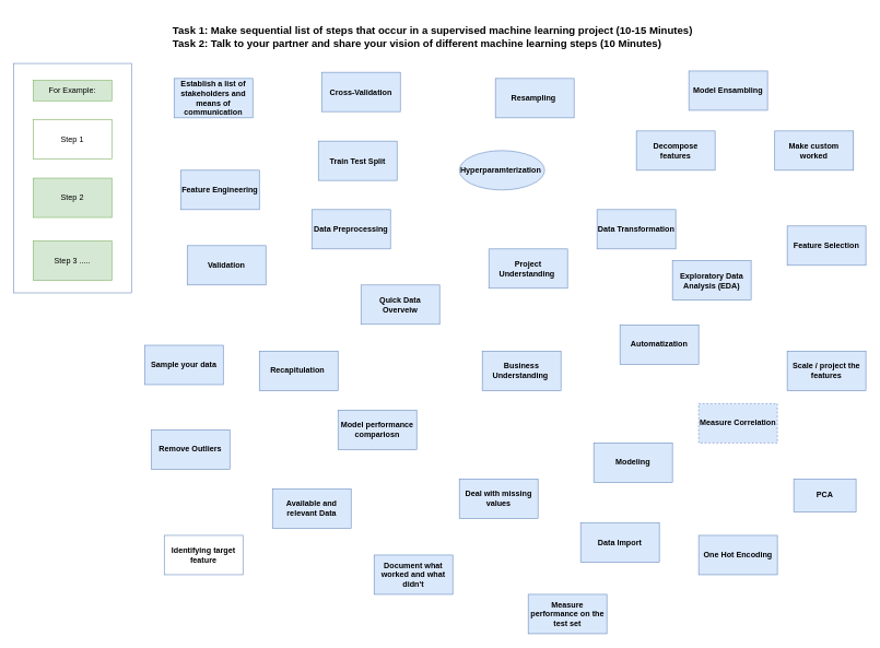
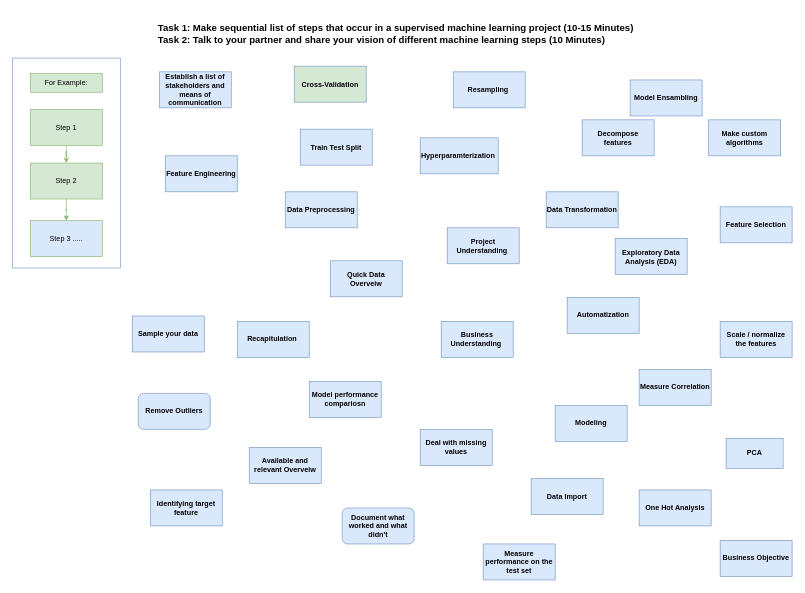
- <mxCell id="38" value="Model Ensambling" style="rounded=0;whiteSpace=wrap;html=1;fillColor=#dae8fc;fontStyle=1;strokeColor=#6c8ebf;" parent="1" vertex="1"><mxGeometry x="1050" y="107.5" width="120" height="60" as="geometry" /></mxCell>
+ <mxCell id="38" value="Model Ensambling" style="rounded=0;whiteSpace=wrap;html=1;fillColor=#dae8fc;fontStyle=1;strokeColor=#6c8ebf;" parent="1" vertex="1"><mxGeometry x="1050" y="132.5" width="120" height="60" as="geometry" /></mxCell>
- <mxCell id="43" value="Cross-Validation" style="rounded=0;whiteSpace=wrap;html=1;fontStyle=1;fillColor=#dae8fc;strokeColor=#6c8ebf;" vertex="1" parent="1"><mxGeometry x="490" y="109.5" width="120" height="60" as="geometry" /></mxCell>
+ <mxCell id="43" value="Cross-Validation" style="rounded=0;whiteSpace=wrap;html=1;fontStyle=1;fillColor=#d5e8d4;strokeColor=#6c8ebf;" vertex="1" parent="1"><mxGeometry x="490" y="109.5" width="120" height="60" as="geometry" /></mxCell>
- <mxCell id="23" value="Step 1" style="rounded=0;whiteSpace=wrap;html=1;fillColor=#ffffff;strokeColor=#82b366;fontStyle=0;" parent="1" vertex="1"><mxGeometry x="50" y="182" width="120" height="60" as="geometry" /></mxCell>
+ <mxCell id="23" value="Step 1" style="rounded=0;whiteSpace=wrap;html=1;fillColor=#d5e8d4;strokeColor=#82b366;fontStyle=0" parent="1" vertex="1"><mxGeometry x="50" y="182" width="120" height="60" as="geometry" /></mxCell>
- <mxCell id="35" value="Make custom worked" style="rounded=0;whiteSpace=wrap;html=1;fillColor=#dae8fc;strokeColor=#6c8ebf;fontStyle=1" parent="1" vertex="1"><mxGeometry x="1181" y="199" width="120" height="60" as="geometry" /></mxCell>
+ <mxCell id="35" value="Make custom algorithms" style="rounded=0;whiteSpace=wrap;html=1;fillColor=#dae8fc;strokeColor=#6c8ebf;fontStyle=1" parent="1" vertex="1"><mxGeometry x="1181" y="199" width="120" height="60" as="geometry" /></mxCell>
- <mxCell id="5" value="Train Test Split" style="rounded=0;whiteSpace=wrap;html=1;fontStyle=1;fillColor=#dae8fc;strokeColor=#6c8ebf;" parent="1" vertex="1"><mxGeometry x="485" y="214.5" width="120" height="60" as="geometry" /></mxCell>
+ <mxCell id="5" value="Train Test Split" style="rounded=0;whiteSpace=wrap;html=1;fontStyle=1;fillColor=#dae8fc;strokeColor=#6c8ebf;" parent="1" vertex="1"><mxGeometry x="500" y="214.5" width="120" height="60" as="geometry" /></mxCell>
+ <mxCell id="22" style="edgeStyle=orthogonalEdgeStyle;rounded=0;orthogonalLoop=1;jettySize=auto;html=1;entryX=0.5;entryY=0;entryDx=0;entryDy=0;fillColor=#d5e8d4;strokeColor=#82b366;fontStyle=0" parent="1" source="23" target="25" edge="1"><mxGeometry relative="1" as="geometry" /></mxCell>
- <mxCell id="9" value="Hyperparamterization&amp;nbsp;&lt;br&gt;" style="ellipse;whiteSpace=wrap;html=1;fontStyle=1;fillColor=#dae8fc;strokeColor=#6c8ebf;" parent="1" vertex="1"><mxGeometry x="700" y="229" width="130" height="60" as="geometry" /></mxCell>
+ <mxCell id="9" value="Hyperparamterization&amp;nbsp;&lt;br&gt;" style="rounded=0;whiteSpace=wrap;html=1;fontStyle=1;fillColor=#dae8fc;strokeColor=#6c8ebf;" parent="1" vertex="1"><mxGeometry x="700" y="229" width="130" height="60" as="geometry" /></mxCell>
+ <mxCell id="24" style="edgeStyle=orthogonalEdgeStyle;rounded=0;orthogonalLoop=1;jettySize=auto;html=1;fillColor=#d5e8d4;strokeColor=#82b366;fontStyle=0" parent="1" source="25" target="26" edge="1"><mxGeometry relative="1" as="geometry" /></mxCell>
- <mxCell id="26" value="Step 3 ....." style="rounded=0;whiteSpace=wrap;html=1;fillColor=#d5e8d4;strokeColor=#82b366;fontStyle=0" parent="1" vertex="1"><mxGeometry x="50" y="367" width="120" height="60" as="geometry" /></mxCell>
+ <mxCell id="26" value="Step 3 ....." style="rounded=0;whiteSpace=wrap;html=1;fillColor=#dae8fc;strokeColor=#82b366;fontStyle=0;" parent="1" vertex="1"><mxGeometry x="50" y="367" width="120" height="60" as="geometry" /></mxCell>
- <mxCell id="14" value="Validation" style="rounded=0;whiteSpace=wrap;html=1;fontStyle=1;fillColor=#dae8fc;strokeColor=#6c8ebf;" parent="1" vertex="1"><mxGeometry x="285" y="374" width="120" height="60" as="geometry" /></mxCell>
- <mxCell id="37" value="Scale / project the features" style="rounded=0;whiteSpace=wrap;html=1;fillColor=#dae8fc;strokeColor=#6c8ebf;fontStyle=1" parent="1" vertex="1"><mxGeometry x="1200" y="535" width="120" height="60" as="geometry" /></mxCell>
+ <mxCell id="37" value="Scale / normalize the features" style="rounded=0;whiteSpace=wrap;html=1;fillColor=#dae8fc;strokeColor=#6c8ebf;fontStyle=1" parent="1" vertex="1"><mxGeometry x="1200" y="535" width="120" height="60" as="geometry" /></mxCell>
- <mxCell id="32" value="Measure Correlation" style="rounded=0;whiteSpace=wrap;html=1;fillColor=#dae8fc;fontStyle=1;strokeColor=#6c8ebf;dashed=1;" parent="1" vertex="1"><mxGeometry x="1065" y="615" width="120" height="60" as="geometry" /></mxCell>
+ <mxCell id="32" value="Measure Correlation" style="rounded=0;whiteSpace=wrap;html=1;fillColor=#dae8fc;fontStyle=1;strokeColor=#6c8ebf;" parent="1" vertex="1"><mxGeometry x="1065" y="615" width="120" height="60" as="geometry" /></mxCell>
- <mxCell id="10" value="&lt;span&gt;Model performance compariosn&lt;/span&gt;" style="rounded=0;whiteSpace=wrap;html=1;fontStyle=1;fillColor=#dae8fc;strokeColor=#6c8ebf;" parent="1" vertex="1"><mxGeometry x="515" y="625" width="120" height="60" as="geometry" /></mxCell>
+ <mxCell id="10" value="&lt;span&gt;Model performance compariosn&lt;/span&gt;" style="rounded=0;whiteSpace=wrap;html=1;fontStyle=1;fillColor=#dae8fc;strokeColor=#6c8ebf;" parent="1" vertex="1"><mxGeometry x="515" y="635" width="120" height="60" as="geometry" /></mxCell>
- <mxCell id="29" value="Remove Outliers" style="rounded=0;whiteSpace=wrap;html=1;fillColor=#dae8fc;fontStyle=1;strokeColor=#6c8ebf;" parent="1" vertex="1"><mxGeometry x="230" y="655" width="120" height="60" as="geometry" /></mxCell>
+ <mxCell id="29" value="Remove Outliers" style="whiteSpace=wrap;html=1;fillColor=#dae8fc;fontStyle=1;strokeColor=#6c8ebf;rounded=1;" parent="1" vertex="1"><mxGeometry x="230" y="655" width="120" height="60" as="geometry" /></mxCell>
- <mxCell id="6" value="Modeling" style="rounded=0;whiteSpace=wrap;html=1;fontStyle=1;fillColor=#dae8fc;strokeColor=#6c8ebf;" parent="1" vertex="1"><mxGeometry x="905" y="675" width="120" height="60" as="geometry" /></mxCell>
+ <mxCell id="6" value="Modeling" style="rounded=0;whiteSpace=wrap;html=1;fontStyle=1;fillColor=#dae8fc;strokeColor=#6c8ebf;" parent="1" vertex="1"><mxGeometry x="925" y="675" width="120" height="60" as="geometry" /></mxCell>
- <mxCell id="30" value="Deal with missing values" style="rounded=0;whiteSpace=wrap;html=1;fillColor=#dae8fc;strokeColor=#6c8ebf;fontStyle=1" parent="1" vertex="1"><mxGeometry x="700" y="730" width="120" height="60" as="geometry" /></mxCell>
+ <mxCell id="30" value="Deal with missing values" style="rounded=0;whiteSpace=wrap;html=1;fillColor=#dae8fc;strokeColor=#6c8ebf;fontStyle=1" parent="1" vertex="1"><mxGeometry x="700" y="715" width="120" height="60" as="geometry" /></mxCell>
- <mxCell id="19" value="Available and relevant Data" style="rounded=0;whiteSpace=wrap;html=1;fillColor=#dae8fc;strokeColor=#6c8ebf;fontStyle=1" parent="1" vertex="1"><mxGeometry x="415" y="745" width="120" height="60" as="geometry" /></mxCell>
+ <mxCell id="19" value="Available and relevant Overveiw" style="rounded=0;whiteSpace=wrap;html=1;fillColor=#dae8fc;strokeColor=#6c8ebf;fontStyle=1" parent="1" vertex="1"><mxGeometry x="415" y="745" width="120" height="60" as="geometry" /></mxCell>
- <mxCell id="31" value="Identifying target feature" style="rounded=0;whiteSpace=wrap;html=1;fillColor=#ffffff;fontStyle=1;strokeColor=#6c8ebf;" parent="1" vertex="1"><mxGeometry x="250" y="816" width="120" height="60" as="geometry" /></mxCell>
+ <mxCell id="31" value="Identifying target feature" style="rounded=0;whiteSpace=wrap;html=1;fillColor=#dae8fc;fontStyle=1;strokeColor=#6c8ebf;" parent="1" vertex="1"><mxGeometry x="250" y="816" width="120" height="60" as="geometry" /></mxCell>
- <mxCell id="33" value="One Hot Encoding" style="rounded=0;whiteSpace=wrap;html=1;fillColor=#dae8fc;strokeColor=#6c8ebf;fontStyle=1" parent="1" vertex="1"><mxGeometry x="1065" y="816" width="120" height="60" as="geometry" /></mxCell>
+ <mxCell id="33" value="One Hot Analysis" style="rounded=0;whiteSpace=wrap;html=1;fillColor=#dae8fc;strokeColor=#6c8ebf;fontStyle=1" parent="1" vertex="1"><mxGeometry x="1065" y="816" width="120" height="60" as="geometry" /></mxCell>
- <mxCell id="40" value="Document what worked and what didn't" style="rounded=0;whiteSpace=wrap;html=1;fillColor=#dae8fc;strokeColor=#6c8ebf;fontStyle=1" parent="1" vertex="1"><mxGeometry x="570" y="846" width="120" height="60" as="geometry" /></mxCell>
+ <mxCell id="40" value="Document what worked and what didn't" style="whiteSpace=wrap;html=1;fillColor=#dae8fc;strokeColor=#6c8ebf;fontStyle=1;rounded=1;" parent="1" vertex="1"><mxGeometry x="570" y="846" width="120" height="60" as="geometry" /></mxCell>
+ <mxCell id="41" value="Business Objective&lt;br&gt;" style="rounded=0;whiteSpace=wrap;html=1;fillColor=#dae8fc;strokeColor=#6c8ebf;fontStyle=1" parent="1" vertex="1"><mxGeometry x="1200" y="900" width="120" height="60" as="geometry" /></mxCell>
